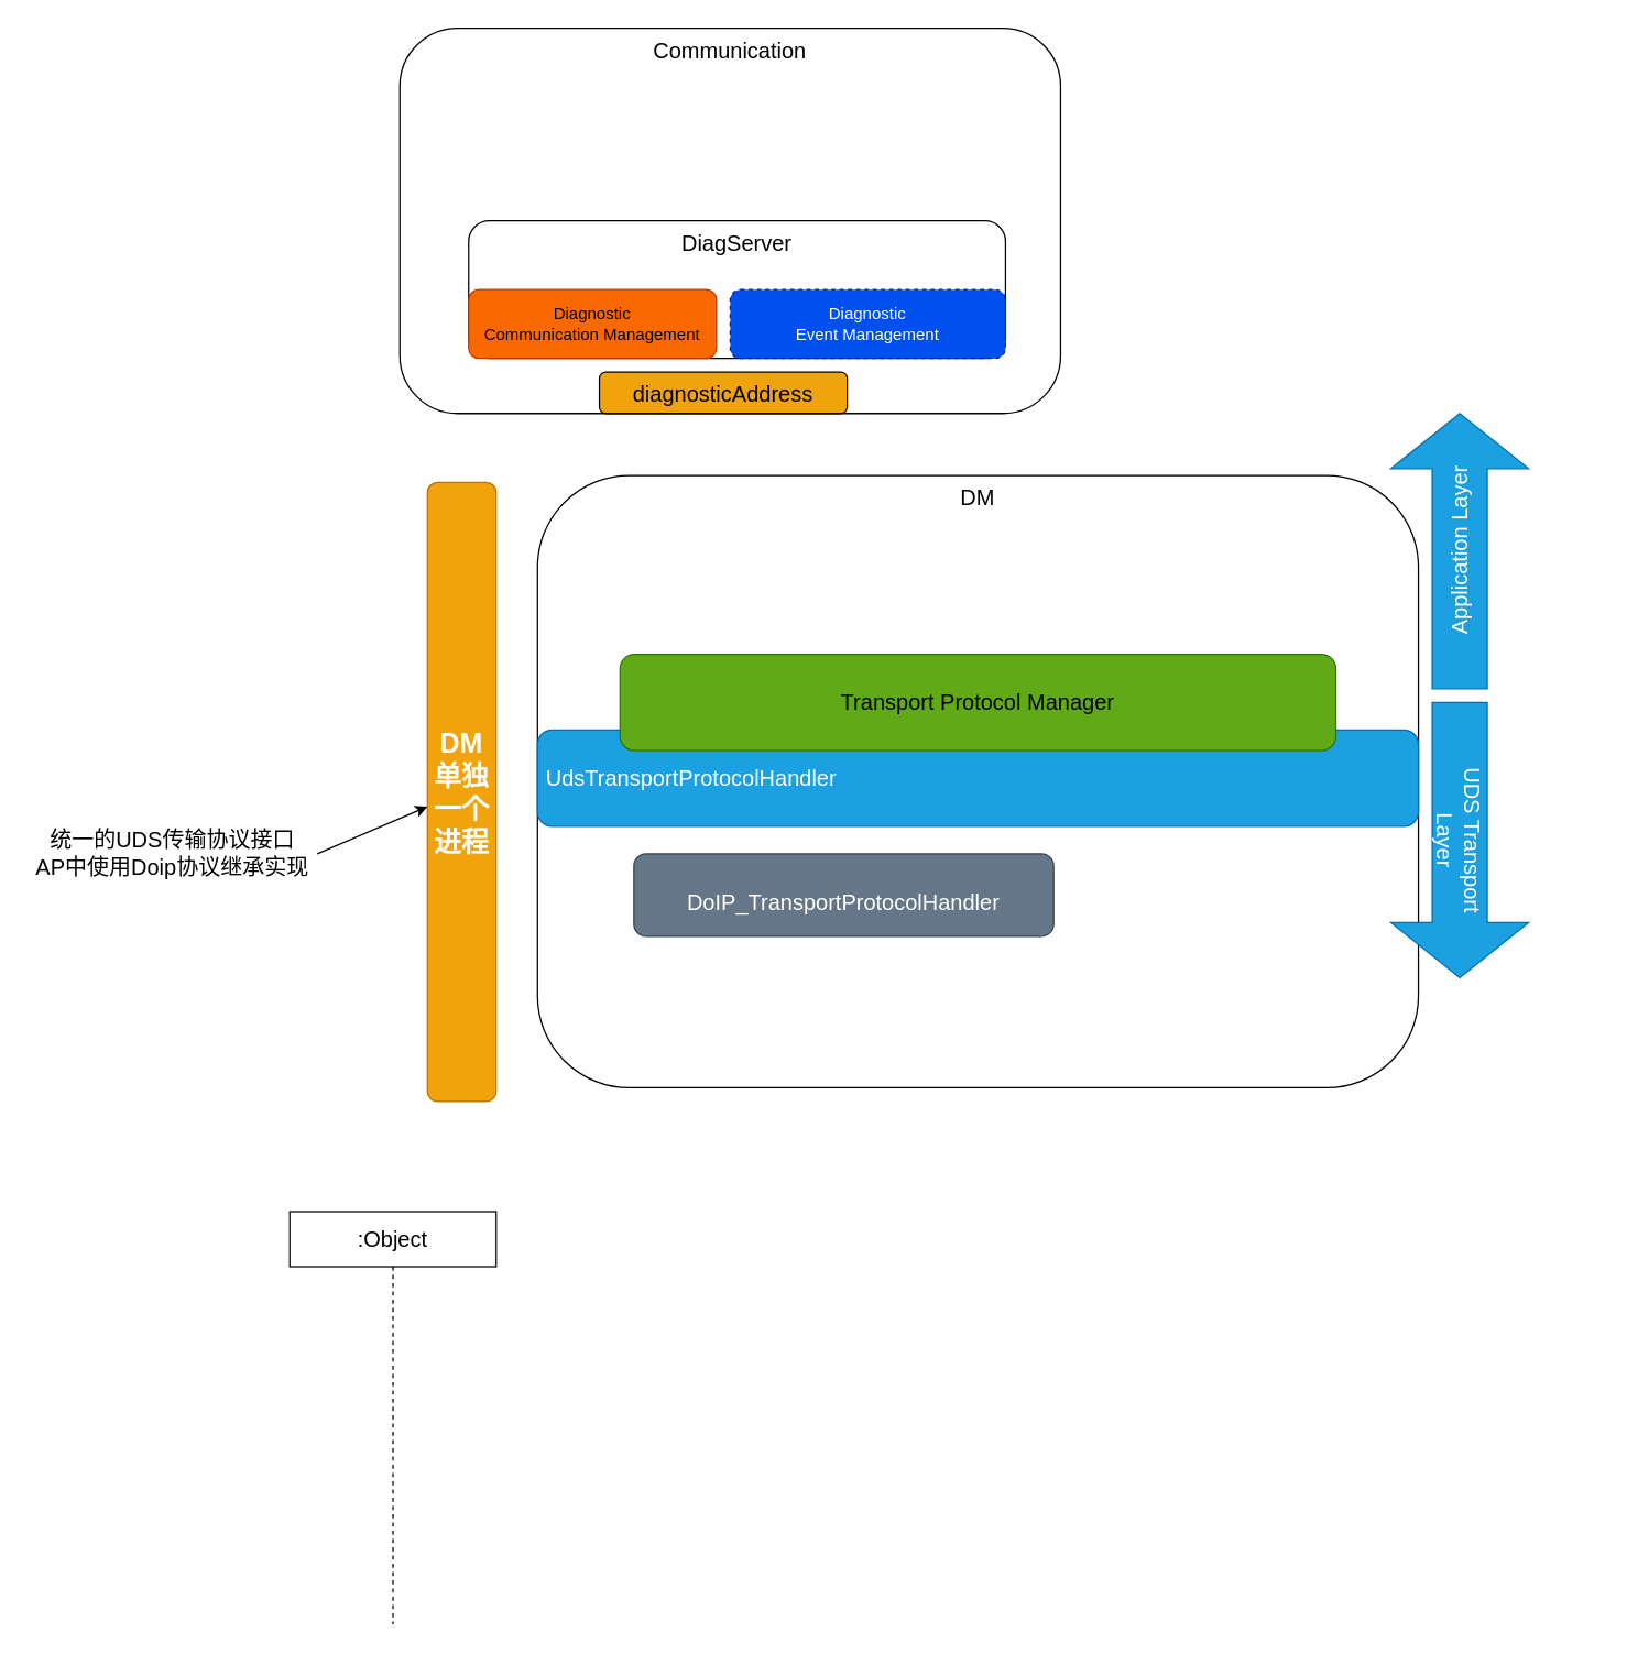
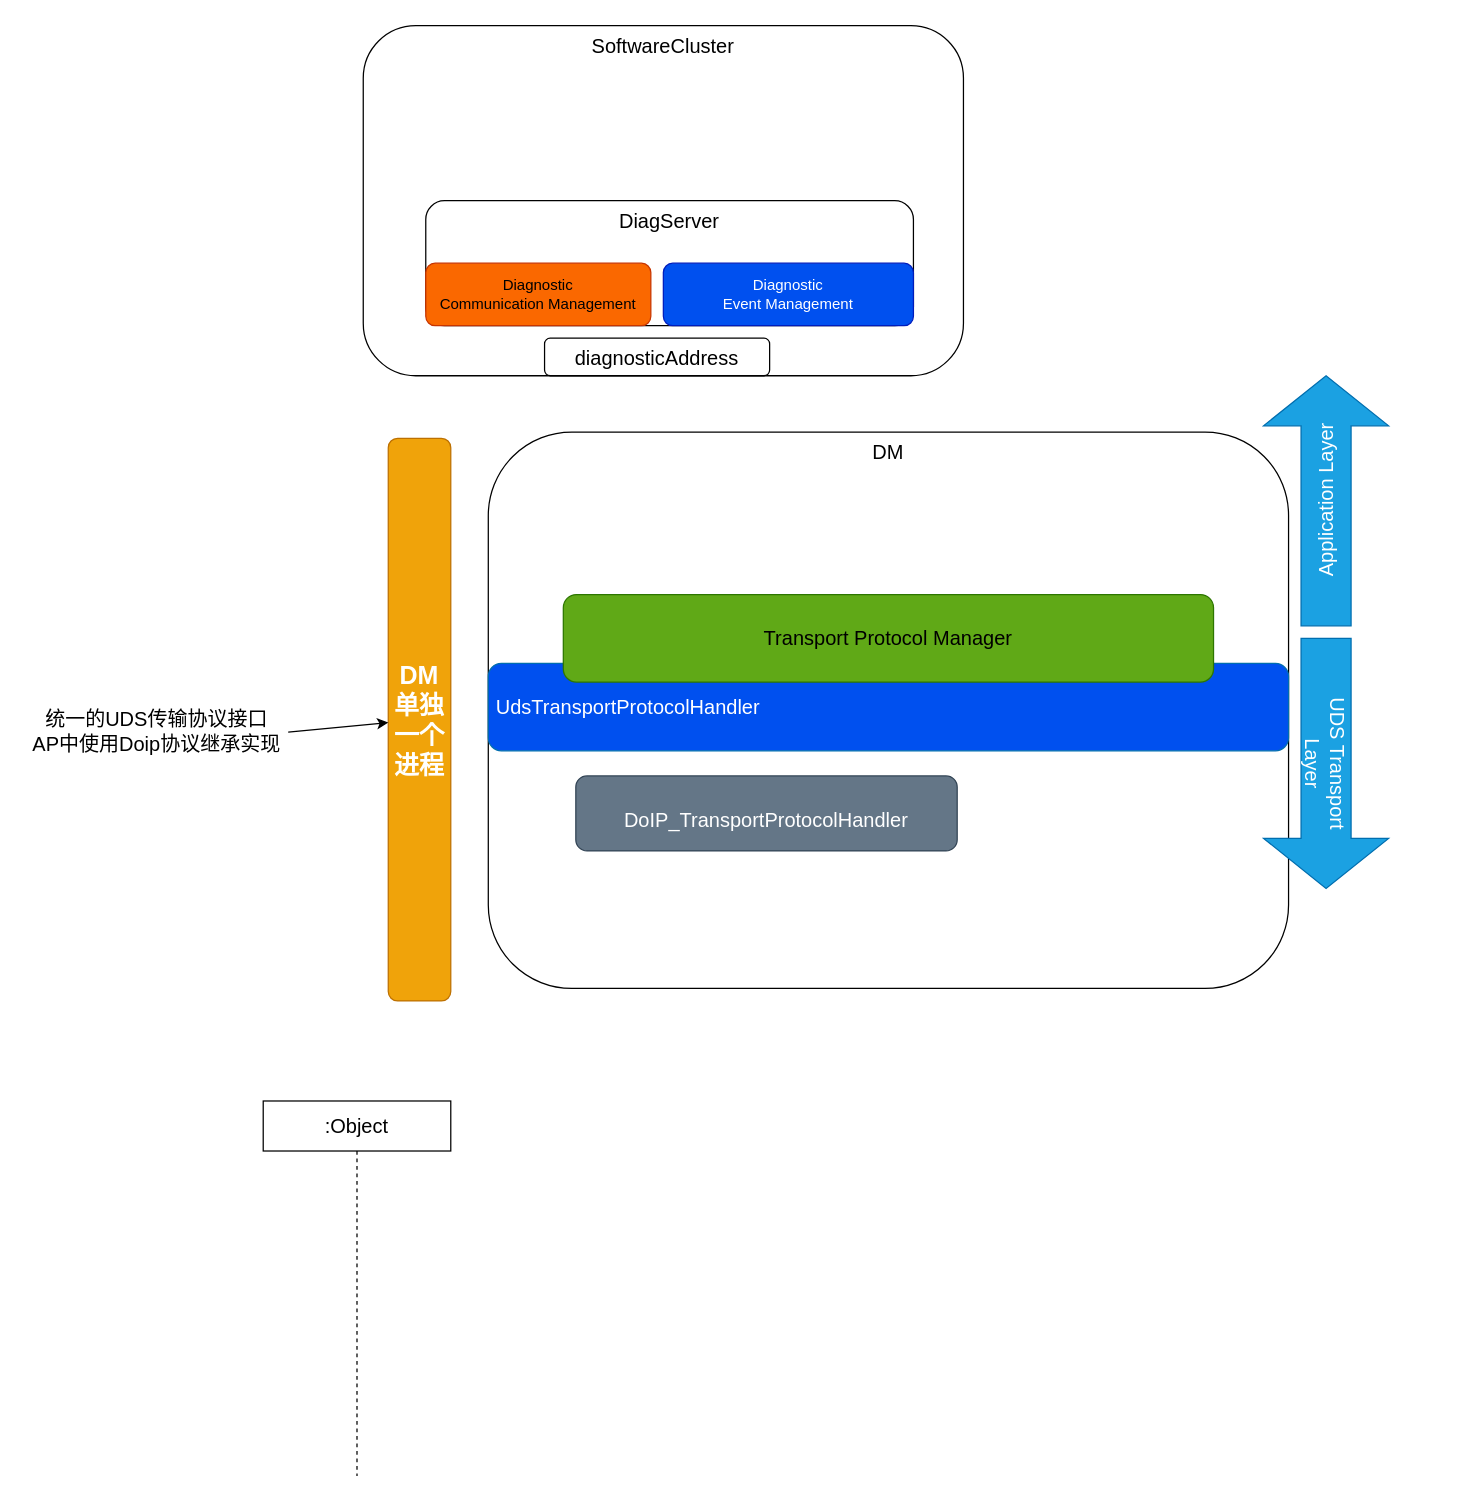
- <mxCell id="2" value="Communication" style="rounded=1;whiteSpace=wrap;html=1;horizontal=1;verticalAlign=top;fontSize=16;" vertex="1" parent="1"><mxGeometry x="290" y="20" width="480" height="280" as="geometry" /></mxCell>
+ <mxCell id="2" value="SoftwareCluster" style="rounded=1;whiteSpace=wrap;html=1;horizontal=1;verticalAlign=top;fontSize=16;" vertex="1" parent="1"><mxGeometry x="290" y="20" width="480" height="280" as="geometry" /></mxCell>
- <mxCell id="5" value="Diagnostic &lt;br&gt;Event Management" style="rounded=1;whiteSpace=wrap;html=1;fillColor=#0050ef;fontColor=#ffffff;strokeColor=#001DBC;dashed=1;" vertex="1" parent="1"><mxGeometry x="530" y="210" width="200" height="50" as="geometry" /></mxCell>
+ <mxCell id="5" value="Diagnostic &lt;br&gt;Event Management" style="rounded=1;whiteSpace=wrap;html=1;fillColor=#0050ef;fontColor=#ffffff;strokeColor=#001DBC;" vertex="1" parent="1"><mxGeometry x="530" y="210" width="200" height="50" as="geometry" /></mxCell>
- <mxCell id="13" value="diagnosticAddress" style="rounded=1;whiteSpace=wrap;html=1;horizontal=1;verticalAlign=top;align=center;fontSize=16;fillColor=#f0a30a;" vertex="1" parent="1"><mxGeometry x="435" y="270" width="180" height="30" as="geometry" /></mxCell>
+ <mxCell id="13" value="diagnosticAddress" style="rounded=1;whiteSpace=wrap;html=1;horizontal=1;verticalAlign=top;align=center;fontSize=16;" vertex="1" parent="1"><mxGeometry x="435" y="270" width="180" height="30" as="geometry" /></mxCell>
- <mxCell id="8" value="&lt;br style=&quot;font-size: 16px;&quot;&gt;&lt;span style=&quot;white-space: pre; font-size: 16px;&quot;&gt; &lt;/span&gt;UdsTransportProtocolHandler" style="rounded=1;whiteSpace=wrap;html=1;horizontal=1;verticalAlign=top;align=left;fontSize=16;fillColor=#1ba1e2;fontColor=#ffffff;strokeColor=#006EAF;" vertex="1" parent="1"><mxGeometry y="530" width="640" height="70" as="geometry" x="390" /></mxCell>
+ <mxCell id="8" value="&lt;br style=&quot;font-size: 16px;&quot;&gt;&lt;span style=&quot;white-space: pre; font-size: 16px;&quot;&gt; &lt;/span&gt;UdsTransportProtocolHandler" style="rounded=1;whiteSpace=wrap;html=1;horizontal=1;verticalAlign=top;align=left;fontSize=16;fillColor=#0050ef;fontColor=#ffffff;strokeColor=#006EAF;" vertex="1" parent="1"><mxGeometry y="530" width="640" height="70" as="geometry" x="390" /></mxCell>
- <mxCell id="15" value="统一的UDS传输协议接口&lt;br&gt;AP中使用Doip协议继承实现" style="text;html=1;strokeColor=none;fillColor=none;align=center;verticalAlign=middle;whiteSpace=wrap;rounded=0;fontSize=16;fontColor=#000000;" vertex="1" parent="1"><mxGeometry x="20" y="585" width="210" height="70" as="geometry" /></mxCell>
+ <mxCell id="15" value="统一的UDS传输协议接口&lt;br&gt;AP中使用Doip协议继承实现" style="text;html=1;strokeColor=none;fillColor=none;align=center;verticalAlign=middle;whiteSpace=wrap;rounded=0;fontSize=16;fontColor=#000000;" vertex="1" parent="1"><mxGeometry x="20" y="550" width="210" height="70" as="geometry" /></mxCell>
